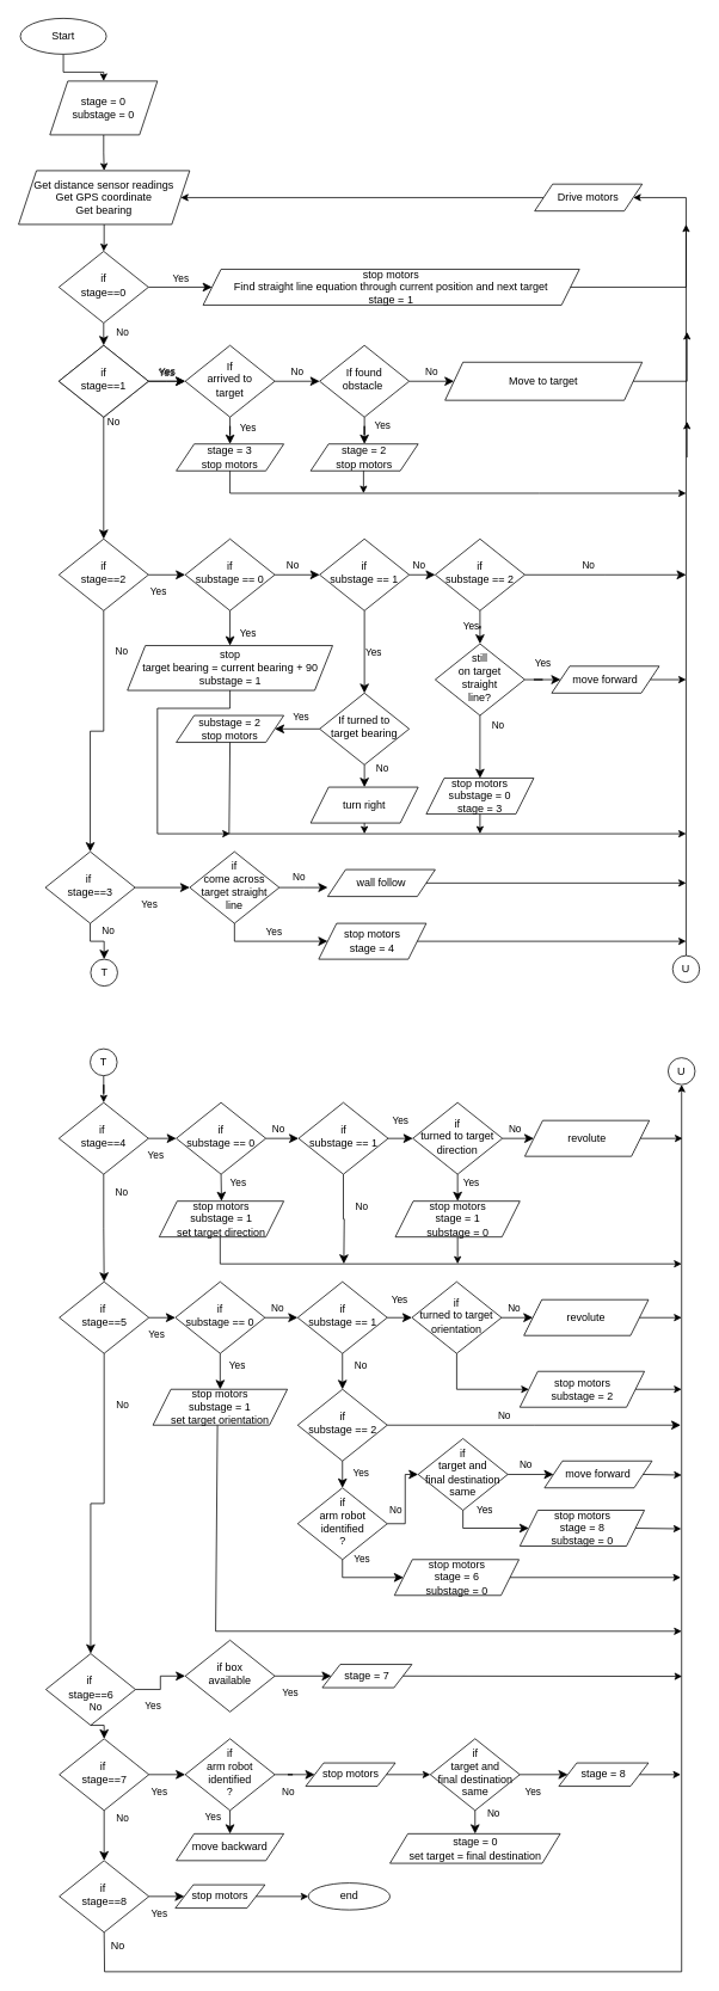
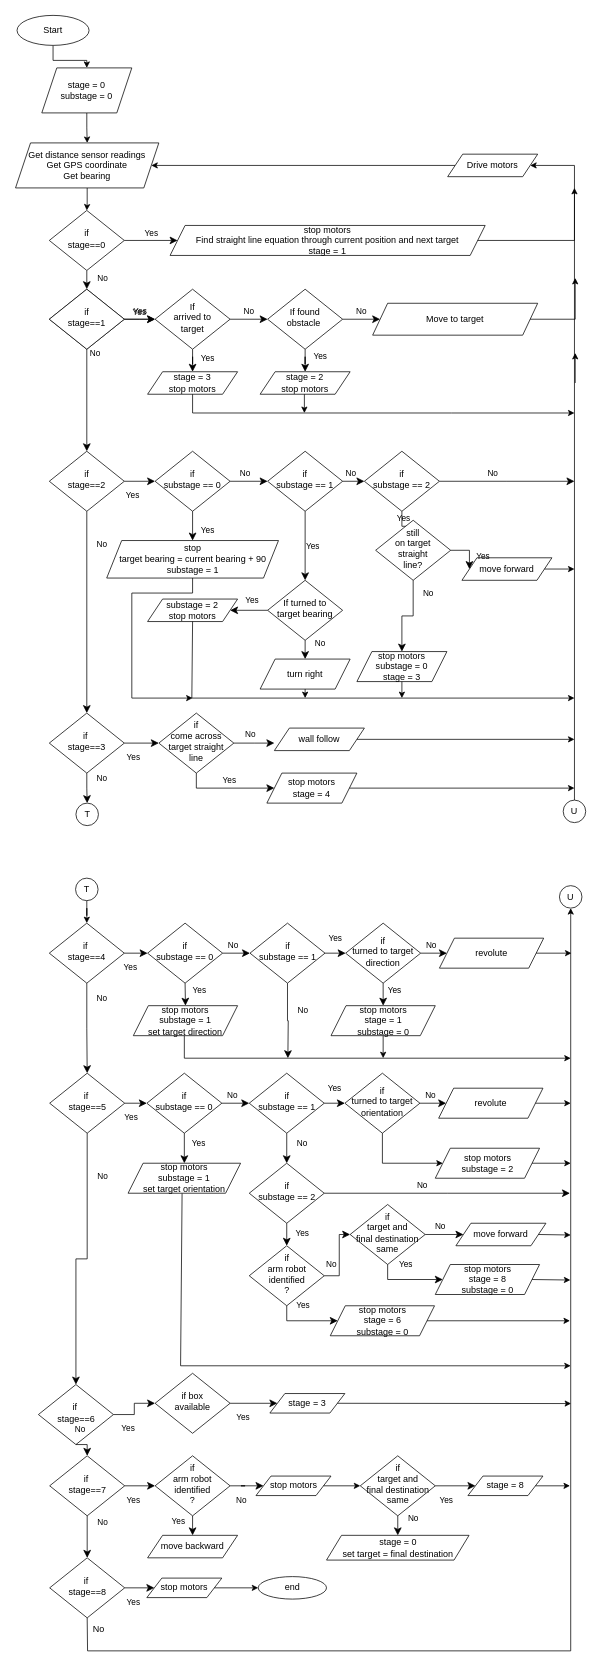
- <mxCell id="53" value="still &lt;br&gt;on target straight &lt;br&gt;line?" style="rhombus;whiteSpace=wrap;html=1;shadow=0;fontFamily=Helvetica;fontSize=12;align=center;strokeWidth=1;spacing=6;spacingTop=-4;" parent="1" vertex="1"><mxGeometry x="485" y="718" width="100" height="80" as="geometry" /></mxCell>
+ <mxCell id="53" value="still &lt;br&gt;on target straight &lt;br&gt;line?" style="rhombus;whiteSpace=wrap;html=1;shadow=0;fontFamily=Helvetica;fontSize=12;align=center;strokeWidth=1;spacing=6;spacingTop=-4;" parent="1" vertex="1"><mxGeometry x="500" y="693" width="100" height="80" as="geometry" /></mxCell>
- <mxCell id="39" value="if&amp;nbsp;&lt;br&gt;stage==3" style="rhombus;whiteSpace=wrap;html=1;shadow=0;fontFamily=Helvetica;fontSize=12;align=center;strokeWidth=1;spacing=6;spacingTop=-4;" parent="1" vertex="1"><mxGeometry x="50" y="950" width="100" height="80" as="geometry" /></mxCell>
+ <mxCell id="39" value="if&amp;nbsp;&lt;br&gt;stage==3" style="rhombus;whiteSpace=wrap;html=1;shadow=0;fontFamily=Helvetica;fontSize=12;align=center;strokeWidth=1;spacing=6;spacingTop=-4;" parent="1" vertex="1"><mxGeometry x="65" y="950" width="100" height="80" as="geometry" /></mxCell>
- <mxCell id="132" value="stage = 7" style="shape=parallelogram;perimeter=parallelogramPerimeter;whiteSpace=wrap;html=1;fixedSize=1;" vertex="1" parent="1"><mxGeometry x="359" y="1857" width="100" height="26" as="geometry" /></mxCell>
+ <mxCell id="132" value="stage = 3" style="shape=parallelogram;perimeter=parallelogramPerimeter;whiteSpace=wrap;html=1;fixedSize=1;" vertex="1" parent="1"><mxGeometry x="359" y="1857" width="100" height="26" as="geometry" /></mxCell>
